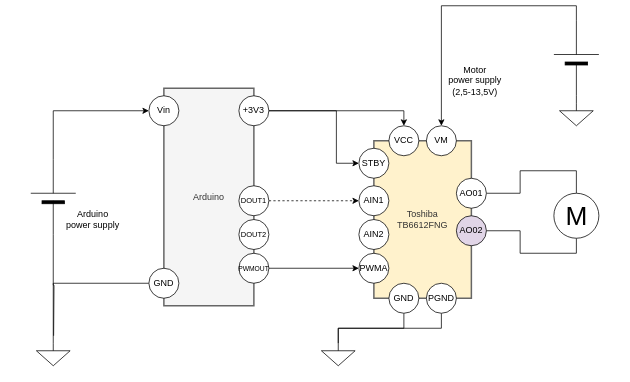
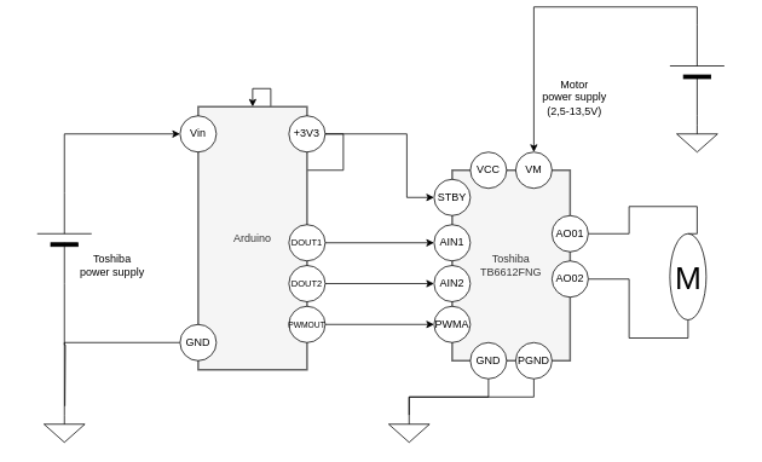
- <mxCell id="6" style="edgeStyle=orthogonalEdgeStyle;rounded=0;orthogonalLoop=1;jettySize=auto;html=1;exitX=1;exitY=0.5;exitDx=0;exitDy=0;entryX=0.5;entryY=0;entryDx=0;entryDy=0;" parent="1" source="30" target="37" edge="1"><mxGeometry relative="1" as="geometry" /></mxCell>
+ <mxCell id="6" style="edgeStyle=orthogonalEdgeStyle;rounded=0;orthogonalLoop=1;jettySize=auto;html=1;exitX=1;exitY=0.5;exitDx=0;exitDy=0;" parent="1" source="30" target="25" edge="1"><mxGeometry relative="1" as="geometry" /></mxCell>
- <mxCell id="3" style="edgeStyle=orthogonalEdgeStyle;rounded=0;orthogonalLoop=1;jettySize=auto;html=1;exitX=1;exitY=0.5;exitDx=0;exitDy=0;entryX=0;entryY=0.5;entryDx=0;entryDy=0;dashed=1;" parent="1" source="26" target="34" edge="1"><mxGeometry relative="1" as="geometry" /></mxCell>
+ <mxCell id="3" style="edgeStyle=orthogonalEdgeStyle;rounded=0;orthogonalLoop=1;jettySize=auto;html=1;exitX=1;exitY=0.5;exitDx=0;exitDy=0;entryX=0;entryY=0.5;entryDx=0;entryDy=0;" parent="1" source="26" target="34" edge="1"><mxGeometry relative="1" as="geometry" /></mxCell>
- <mxCell id="14" value="M" style="verticalLabelPosition=middle;shadow=0;dashed=0;align=center;html=1;verticalAlign=middle;strokeWidth=1;shape=ellipse;aspect=fixed;fontSize=35;" parent="1" vertex="1"><mxGeometry x="738" y="230" width="60" height="60" as="geometry" /></mxCell>
+ <mxCell id="14" value="M" style="verticalLabelPosition=middle;shadow=0;dashed=0;align=center;html=1;verticalAlign=middle;strokeWidth=1;shape=ellipse;aspect=fixed;fontSize=35;" parent="1" vertex="1"><mxGeometry x="738" y="230" width="40" height="95" as="geometry" /></mxCell>
- <mxCell id="23" value="Arduino&lt;br&gt;power supply" style="text;html=1;align=center;verticalAlign=middle;resizable=0;points=[];autosize=1;" parent="1" vertex="1"><mxGeometry x="78" y="250" width="90" height="30" as="geometry" /></mxCell>
+ <mxCell id="23" value="Toshiba&lt;br&gt;power supply" style="text;html=1;align=center;verticalAlign=middle;resizable=0;points=[];autosize=1;" parent="1" vertex="1"><mxGeometry x="78" y="250" width="90" height="30" as="geometry" /></mxCell>
- <mxCell id="33" value="Toshiba&lt;br&gt;TB6612FNG" style="rounded=0;whiteSpace=wrap;html=1;fillColor=#fff2cc;strokeColor=#666666;fontColor=#333333;strokeWidth=2;" parent="32" vertex="1"><mxGeometry x="20" y="20" width="130" height="210" as="geometry" /></mxCell>
+ <mxCell id="33" value="Toshiba&lt;br&gt;TB6612FNG" style="rounded=0;whiteSpace=wrap;html=1;fillColor=#f5f5f5;strokeColor=#666666;fontColor=#333333;strokeWidth=2;" parent="32" vertex="1"><mxGeometry x="20" y="20" width="130" height="210" as="geometry" /></mxCell>
- <mxCell id="43" value="AO02" style="ellipse;whiteSpace=wrap;html=1;aspect=fixed;fillColor=#e1d5e7;" parent="32" vertex="1"><mxGeometry x="130" y="120" width="40" height="40" as="geometry" /></mxCell>
+ <mxCell id="43" value="AO02" style="ellipse;whiteSpace=wrap;html=1;aspect=fixed;" parent="32" vertex="1"><mxGeometry x="130" y="120" width="40" height="40" as="geometry" /></mxCell>
+ <mxCell id="4" style="edgeStyle=orthogonalEdgeStyle;rounded=0;orthogonalLoop=1;jettySize=auto;html=1;exitX=1;exitY=0.5;exitDx=0;exitDy=0;entryX=0;entryY=0.5;entryDx=0;entryDy=0;" parent="1" source="27" target="35" edge="1"><mxGeometry relative="1" as="geometry" /></mxCell>
